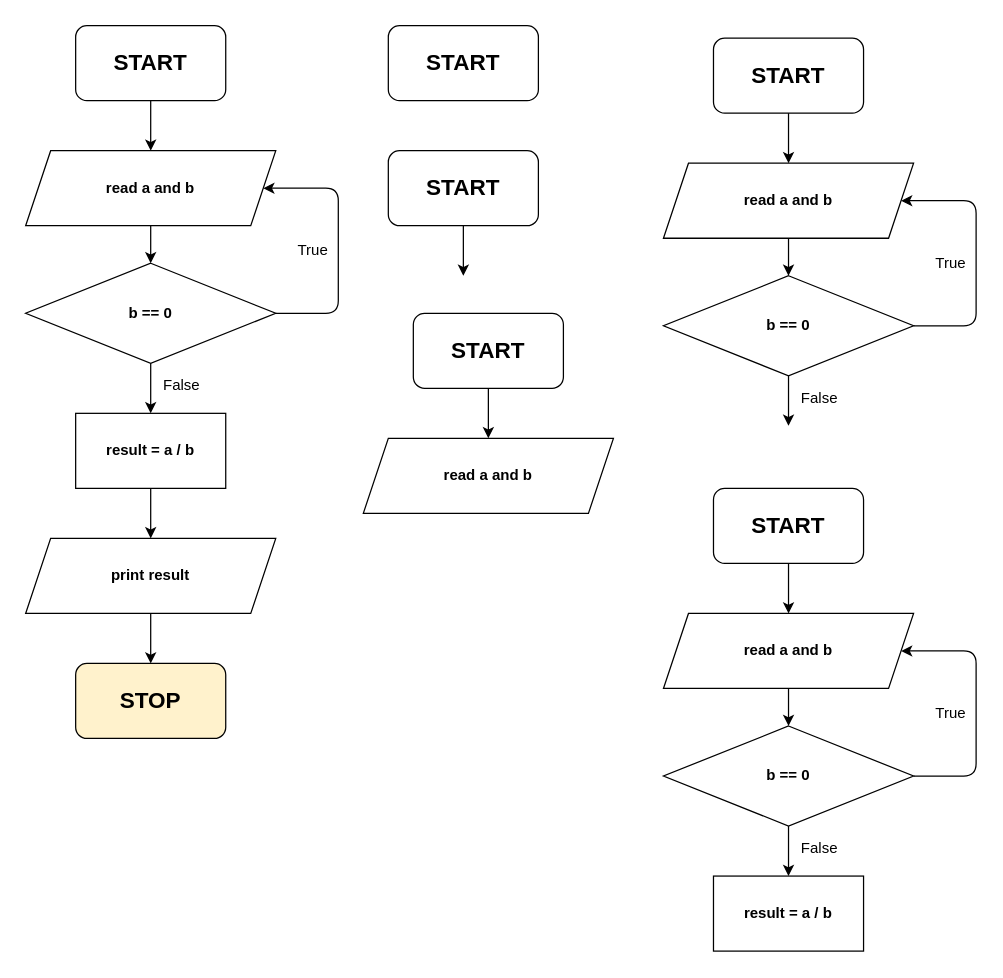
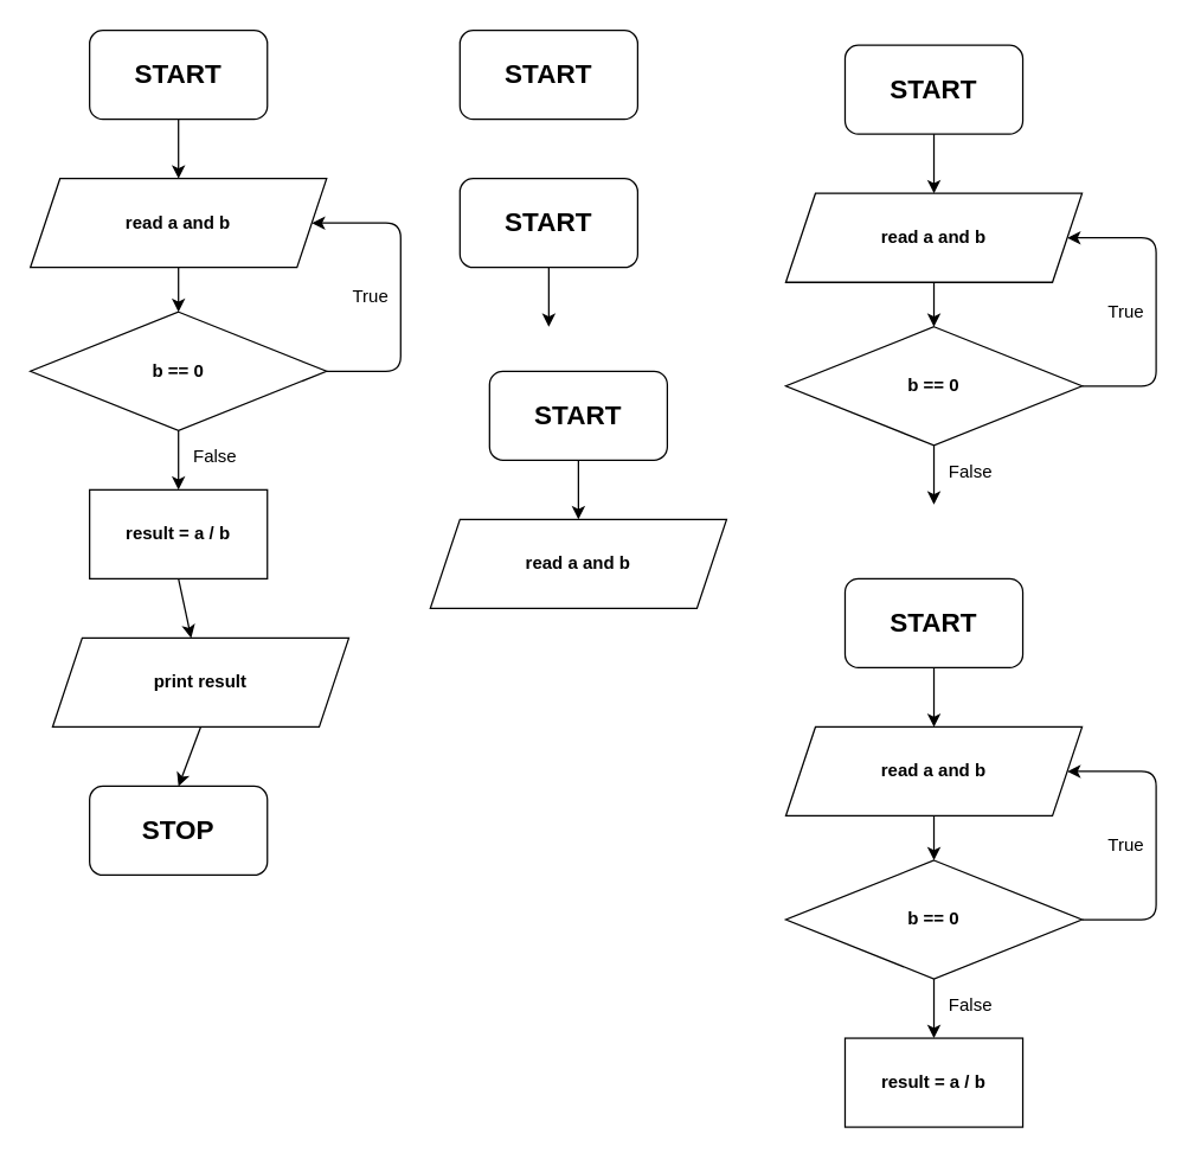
- <mxCell id="13" value="&lt;b&gt;print result&lt;/b&gt;" style="shape=parallelogram;perimeter=parallelogramPerimeter;whiteSpace=wrap;html=1;fixedSize=1;" parent="1" vertex="1"><mxGeometry x="20" y="430" width="200" height="60" as="geometry" /></mxCell>
+ <mxCell id="13" value="&lt;b&gt;print result&lt;/b&gt;" style="shape=parallelogram;perimeter=parallelogramPerimeter;whiteSpace=wrap;html=1;fixedSize=1;" parent="1" vertex="1"><mxGeometry x="35" y="430" width="200" height="60" as="geometry" /></mxCell>
- <mxCell id="15" value="&lt;span style=&quot;font-size: 18px&quot;&gt;&lt;b&gt;STOP&lt;/b&gt;&lt;/span&gt;" style="rounded=1;whiteSpace=wrap;html=1;fillColor=#fff2cc;" parent="1" vertex="1"><mxGeometry x="60" y="530" width="120" height="60" as="geometry" /></mxCell>
+ <mxCell id="15" value="&lt;span style=&quot;font-size: 18px&quot;&gt;&lt;b&gt;STOP&lt;/b&gt;&lt;/span&gt;" style="rounded=1;whiteSpace=wrap;html=1;" parent="1" vertex="1"><mxGeometry x="60" y="530" width="120" height="60" as="geometry" /></mxCell>
